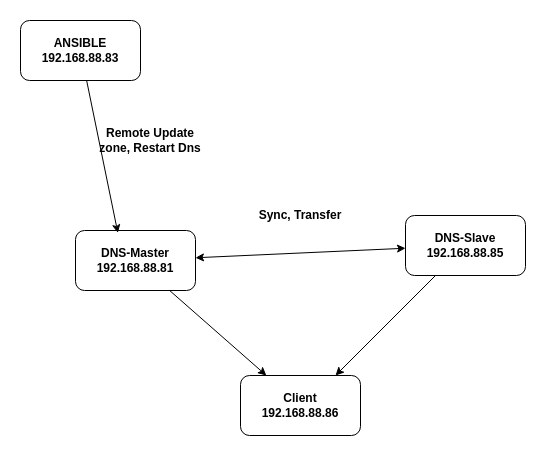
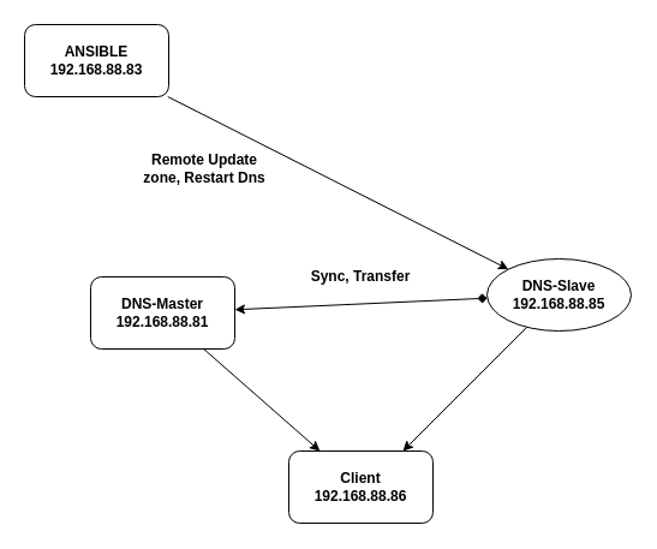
- <mxCell id="10" value="&lt;b&gt;Remote Update zone, Restart Dns&lt;/b&gt;" style="text;html=1;strokeColor=none;fillColor=none;align=center;verticalAlign=middle;whiteSpace=wrap;rounded=0;" vertex="1" parent="1"><mxGeometry x="95" y="125" width="110" height="30" as="geometry" /></mxCell>
+ <mxCell id="10" value="&lt;b&gt;Remote Update zone, Restart Dns&lt;/b&gt;" style="text;html=1;strokeColor=none;fillColor=none;align=center;verticalAlign=middle;whiteSpace=wrap;rounded=0;" vertex="1" parent="1"><mxGeometry x="115" y="125" width="110" height="30" as="geometry" /></mxCell>
- <mxCell id="5" value="" style="endArrow=classic;html=1;rounded=0;entryX=0.353;entryY=0.04;entryDx=0;entryDy=0;entryPerimeter=0;" edge="1" parent="1" source="2" target="3"><mxGeometry width="50" height="50" relative="1" as="geometry"><mxPoint x="65" y="185" as="sourcePoint" /><mxPoint x="115" y="135" as="targetPoint" /></mxGeometry></mxCell>
+ <mxCell id="5" value="" style="endArrow=classic;html=1;rounded=0;" edge="1" parent="1" source="2" target="4"><mxGeometry width="50" height="50" relative="1" as="geometry"><mxPoint x="65" y="185" as="sourcePoint" /><mxPoint x="115" y="135" as="targetPoint" /></mxGeometry></mxCell>
- <mxCell id="11" value="&lt;b&gt;Sync, Transfer&lt;/b&gt;" style="text;html=1;strokeColor=none;fillColor=none;align=center;verticalAlign=middle;whiteSpace=wrap;rounded=0;" vertex="1" parent="1"><mxGeometry x="255" y="200" width="90" height="30" as="geometry" /></mxCell>
+ <mxCell id="11" value="&lt;b&gt;Sync, Transfer&lt;/b&gt;" style="text;html=1;strokeColor=none;fillColor=none;align=center;verticalAlign=middle;whiteSpace=wrap;rounded=0;" vertex="1" parent="1"><mxGeometry x="255" y="215" width="90" height="30" as="geometry" /></mxCell>
- <mxCell id="4" value="&lt;b&gt;DNS-Slave&lt;br&gt;192.168.88.85&lt;br&gt;&lt;/b&gt;" style="rounded=1;whiteSpace=wrap;html=1;" vertex="1" parent="1"><mxGeometry x="405" y="215" width="120" height="60" as="geometry" /></mxCell>
+ <mxCell id="4" value="&lt;b&gt;DNS-Slave&lt;br&gt;192.168.88.85&lt;br&gt;&lt;/b&gt;" style="ellipse;whiteSpace=wrap;html=1;" vertex="1" parent="1"><mxGeometry x="405" y="215" width="120" height="60" as="geometry" /></mxCell>
- <mxCell id="6" value="" style="endArrow=classic;startArrow=classic;html=1;rounded=0;" edge="1" parent="1" source="3" target="4"><mxGeometry width="50" height="50" relative="1" as="geometry"><mxPoint x="265" y="265" as="sourcePoint" /><mxPoint x="315" y="215" as="targetPoint" /></mxGeometry></mxCell>
+ <mxCell id="6" value="" style="endArrow=diamond;startArrow=classic;html=1;rounded=0;" edge="1" parent="1" source="3" target="4"><mxGeometry width="50" height="50" relative="1" as="geometry"><mxPoint x="265" y="265" as="sourcePoint" /><mxPoint x="315" y="215" as="targetPoint" /></mxGeometry></mxCell>
